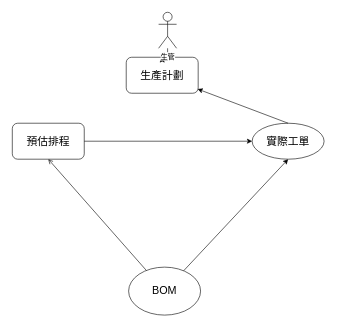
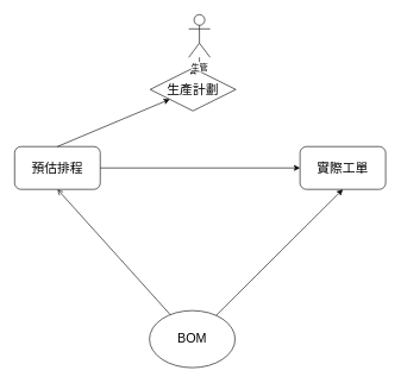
- <mxCell id="2" value="&lt;font style=&quot;font-size: 18px&quot;&gt;生產計劃&lt;/font&gt;" style="rounded=1;whiteSpace=wrap;html=1;" vertex="1" parent="1"><mxGeometry x="210" y="95" width="120" height="60" as="geometry" /></mxCell>
+ <mxCell id="2" value="&lt;font style=&quot;font-size: 18px&quot;&gt;生產計劃&lt;/font&gt;" style="rhombus;whiteSpace=wrap;html=1;" vertex="1" parent="1"><mxGeometry x="210" y="95" width="120" height="60" as="geometry" /></mxCell>
+ <mxCell id="8" value="" style="endArrow=classic;html=1;exitX=0.5;exitY=0;exitDx=0;exitDy=0;" edge="1" parent="1" source="3" target="2"><mxGeometry width="50" height="50" relative="1" as="geometry"><mxPoint x="281.589" y="364.271" as="sourcePoint" /><mxPoint x="220" y="315" as="targetPoint" /></mxGeometry></mxCell>
- <mxCell id="9" value="" style="endArrow=classic;html=1;entryX=0.992;entryY=0.883;entryDx=0;entryDy=0;exitX=0.5;exitY=0;exitDx=0;exitDy=0;entryPerimeter=0;" edge="1" parent="1" source="4" target="2"><mxGeometry width="50" height="50" relative="1" as="geometry"><mxPoint x="321.589" y="404.271" as="sourcePoint" /><mxPoint x="260" y="355" as="targetPoint" /></mxGeometry></mxCell>
- <mxCell id="4" value="&lt;font style=&quot;font-size: 18px&quot;&gt;實際工單&lt;/font&gt;" style="ellipse;whiteSpace=wrap;html=1;" vertex="1" parent="1"><mxGeometry x="420" y="205" width="120" height="60" as="geometry" /></mxCell>
+ <mxCell id="4" value="&lt;font style=&quot;font-size: 18px&quot;&gt;實際工單&lt;/font&gt;" style="rounded=1;whiteSpace=wrap;html=1;" vertex="1" parent="1"><mxGeometry x="420" y="205" width="120" height="60" as="geometry" /></mxCell>
- <mxCell id="5" value="&lt;font style=&quot;font-size: 18px&quot;&gt;BOM&lt;br&gt;&lt;/font&gt;" style="ellipse;whiteSpace=wrap;html=1;" vertex="1" parent="1"><mxGeometry x="214" y="445" width="120" height="80" as="geometry" /></mxCell>
+ <mxCell id="5" value="&lt;font style=&quot;font-size: 18px&quot;&gt;BOM&lt;br&gt;&lt;/font&gt;" style="ellipse;whiteSpace=wrap;html=1;" vertex="1" parent="1"><mxGeometry x="209" y="435" width="120" height="80" as="geometry" /></mxCell>
